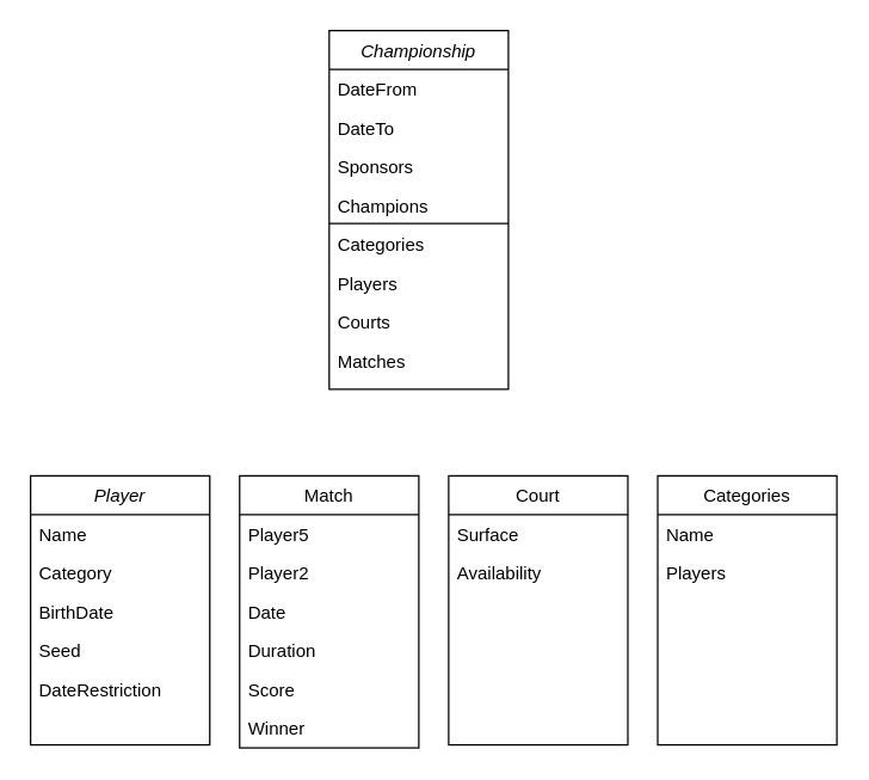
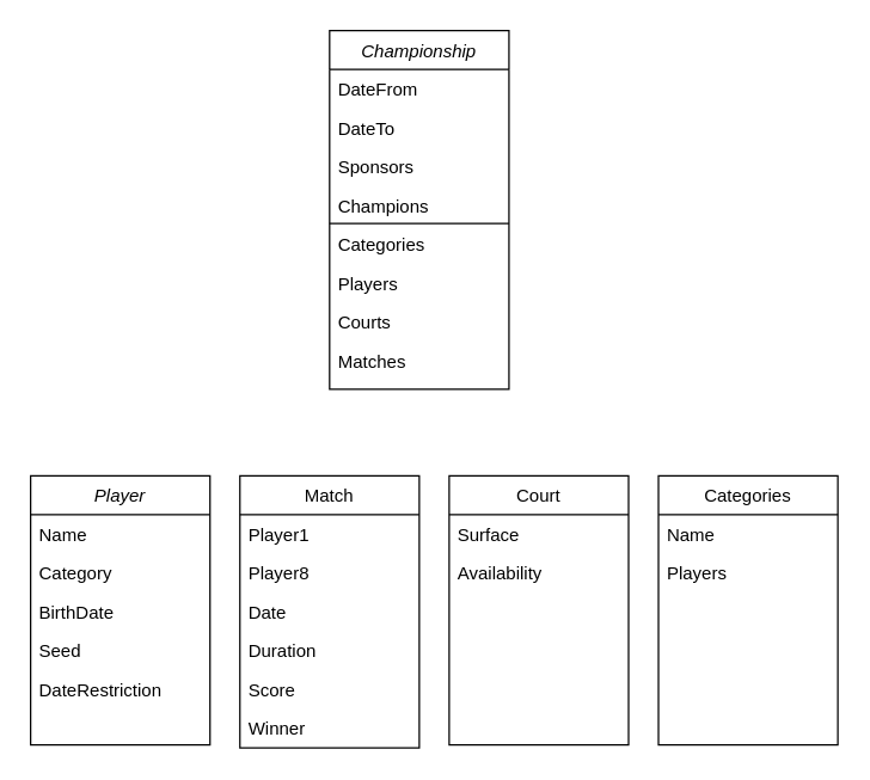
- <mxCell id="9" value="Player5" style="text;align=left;verticalAlign=top;spacingLeft=4;spacingRight=4;overflow=hidden;rotatable=0;points=[[0,0.5],[1,0.5]];portConstraint=eastwest;" vertex="1" parent="8"><mxGeometry y="26" width="120" height="26" as="geometry" /></mxCell>
+ <mxCell id="9" value="Player1" style="text;align=left;verticalAlign=top;spacingLeft=4;spacingRight=4;overflow=hidden;rotatable=0;points=[[0,0.5],[1,0.5]];portConstraint=eastwest;" vertex="1" parent="8"><mxGeometry y="26" width="120" height="26" as="geometry" /></mxCell>
- <mxCell id="10" value="Player2" style="text;align=left;verticalAlign=top;spacingLeft=4;spacingRight=4;overflow=hidden;rotatable=0;points=[[0,0.5],[1,0.5]];portConstraint=eastwest;rounded=0;shadow=0;html=0;" vertex="1" parent="8"><mxGeometry y="52" width="120" height="26" as="geometry" /></mxCell>
+ <mxCell id="10" value="Player8" style="text;align=left;verticalAlign=top;spacingLeft=4;spacingRight=4;overflow=hidden;rotatable=0;points=[[0,0.5],[1,0.5]];portConstraint=eastwest;rounded=0;shadow=0;html=0;" vertex="1" parent="8"><mxGeometry y="52" width="120" height="26" as="geometry" /></mxCell>
